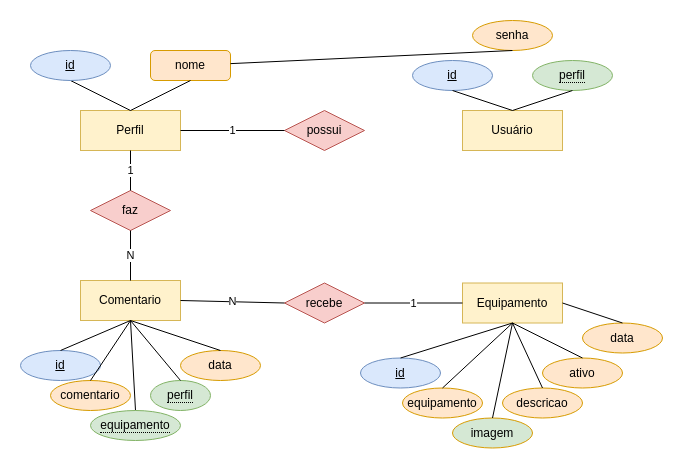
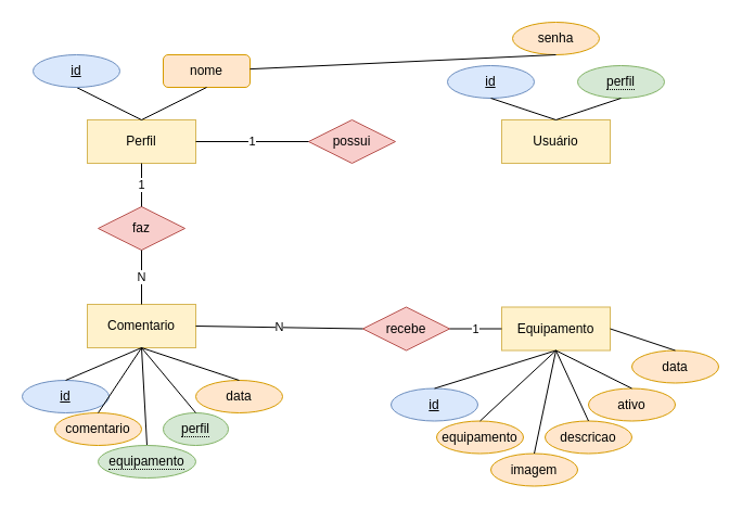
- <mxCell id="40" value="recebe" style="shape=rhombus;perimeter=rhombusPerimeter;whiteSpace=wrap;html=1;align=center;fillColor=#f8cecc;strokeColor=#b85450;" vertex="1" parent="1"><mxGeometry x="284" y="282.5" width="80" height="40" as="geometry" /></mxCell>
+ <mxCell id="40" value="recebe" style="shape=rhombus;perimeter=rhombusPerimeter;whiteSpace=wrap;html=1;align=center;fillColor=#f8cecc;strokeColor=#b85450;" vertex="1" parent="1"><mxGeometry x="334" y="282.5" width="80" height="40" as="geometry" /></mxCell>
- <mxCell id="28" value="imagem" style="ellipse;whiteSpace=wrap;html=1;align=center;fillColor=#d5e8d4;strokeColor=#d79b00;" vertex="1" parent="1"><mxGeometry x="452" y="417.5" width="80" height="30" as="geometry" /></mxCell>
+ <mxCell id="28" value="imagem" style="ellipse;whiteSpace=wrap;html=1;align=center;fillColor=#ffe6cc;strokeColor=#d79b00;" vertex="1" parent="1"><mxGeometry x="452" y="417.5" width="80" height="30" as="geometry" /></mxCell>
